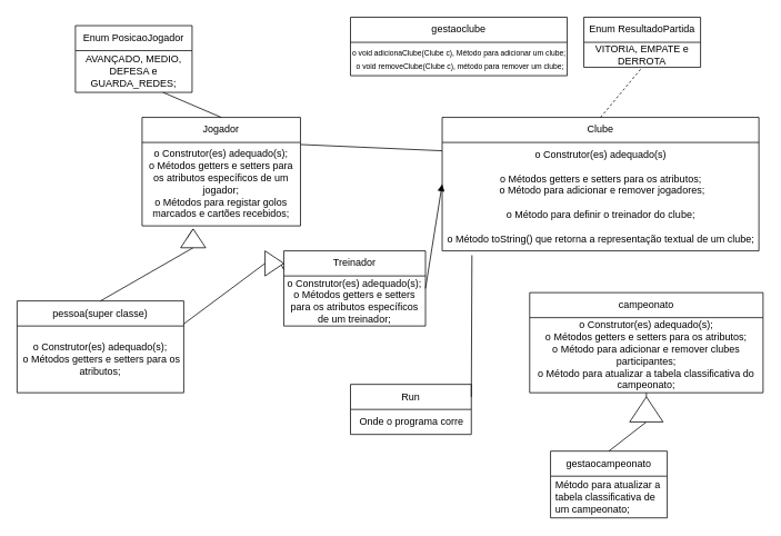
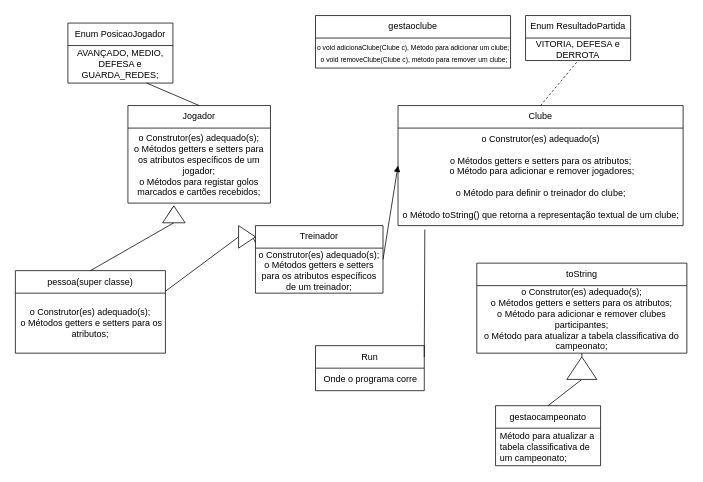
- <mxCell id="3" value=" VITORIA, EMPATE e DERROTA" style="text;html=1;strokeColor=none;fillColor=none;align=center;verticalAlign=middle;whiteSpace=wrap;rounded=0;" vertex="1" parent="2"><mxGeometry y="30" width="140" height="30" as="geometry" /></mxCell>
+ <mxCell id="3" value=" VITORIA, DEFESA e DERROTA" style="text;html=1;strokeColor=none;fillColor=none;align=center;verticalAlign=middle;whiteSpace=wrap;rounded=0;" vertex="1" parent="2"><mxGeometry y="30" width="140" height="30" as="geometry" /></mxCell>
- <mxCell id="23" value="" style="endArrow=none;html=1;rounded=0;exitX=1;exitY=0.25;exitDx=0;exitDy=0;entryX=0;entryY=0.25;entryDx=0;entryDy=0;" edge="1" parent="1" source="6" target="8"><mxGeometry width="50" height="50" relative="1" as="geometry"><mxPoint x="450" y="310" as="sourcePoint" /><mxPoint x="500" y="260" as="targetPoint" /></mxGeometry></mxCell>
- <mxCell id="16" value="campeonato" style="swimlane;fontStyle=0;childLayout=stackLayout;horizontal=1;startSize=30;horizontalStack=0;resizeParent=1;resizeParentMax=0;resizeLast=0;collapsible=1;marginBottom=0;whiteSpace=wrap;html=1;" vertex="1" parent="1"><mxGeometry x="635" y="350" width="280" height="120" as="geometry" /></mxCell>
+ <mxCell id="16" value="toString" style="swimlane;fontStyle=0;childLayout=stackLayout;horizontal=1;startSize=30;horizontalStack=0;resizeParent=1;resizeParentMax=0;resizeLast=0;collapsible=1;marginBottom=0;whiteSpace=wrap;html=1;" vertex="1" parent="1"><mxGeometry x="635" y="350" width="280" height="120" as="geometry" /></mxCell>
